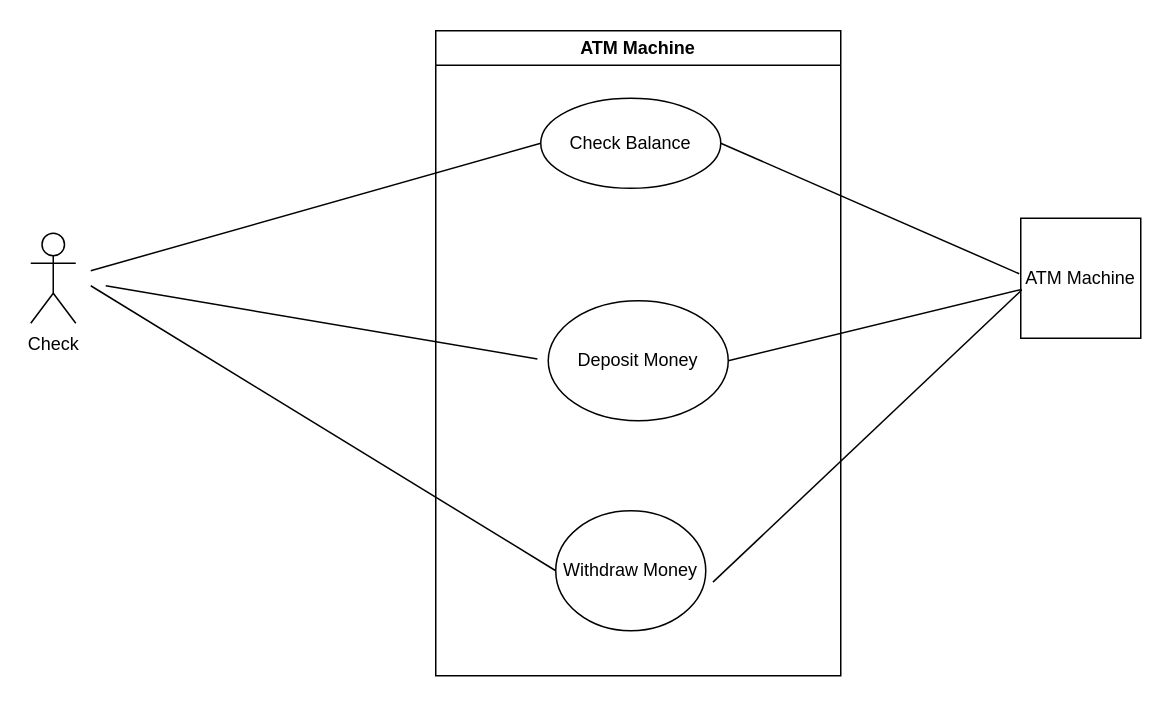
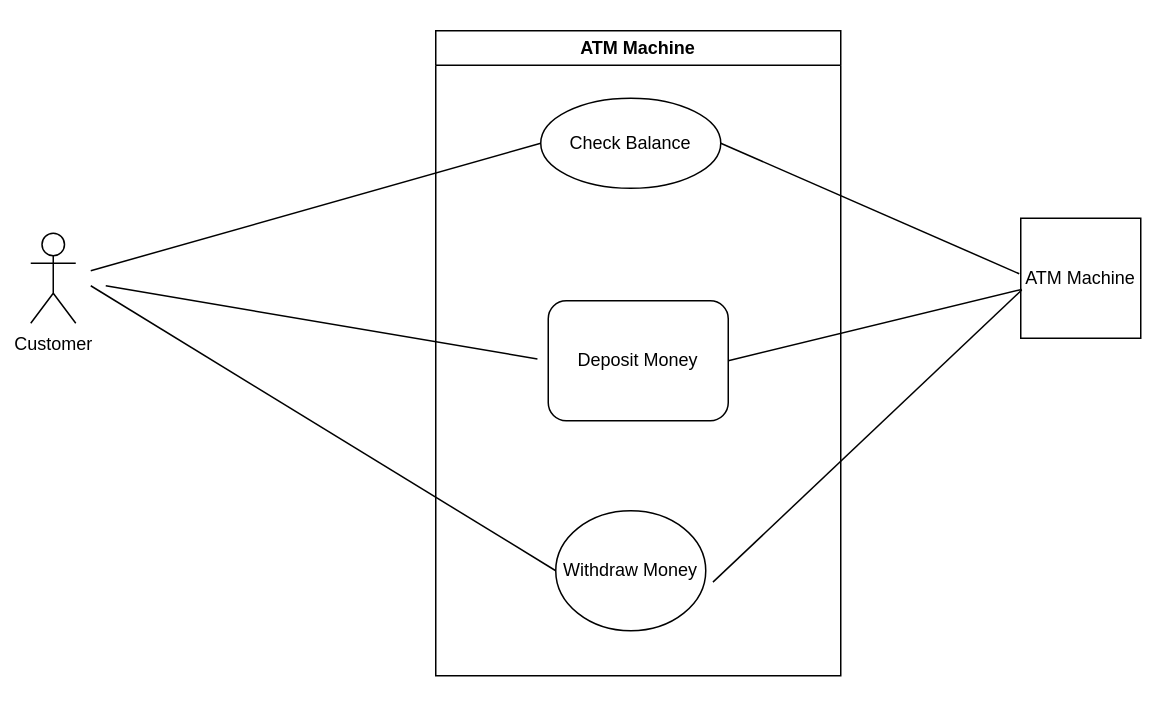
- <mxCell id="6" value="Check" style="shape=umlActor;verticalLabelPosition=bottom;verticalAlign=top;html=1;outlineConnect=0;" vertex="1" parent="1"><mxGeometry x="20" y="155" width="30" height="60" as="geometry" /></mxCell>
+ <mxCell id="6" value="Customer" style="shape=umlActor;verticalLabelPosition=bottom;verticalAlign=top;html=1;outlineConnect=0;" vertex="1" parent="1"><mxGeometry x="20" y="155" width="30" height="60" as="geometry" /></mxCell>
- <mxCell id="5" value="Deposit Money" style="ellipse;whiteSpace=wrap;html=1;" vertex="1" parent="2"><mxGeometry x="75" y="180" width="120" height="80" as="geometry" /></mxCell>
+ <mxCell id="5" value="Deposit Money" style="whiteSpace=wrap;html=1;rounded=1;" vertex="1" parent="2"><mxGeometry x="75" y="180" width="120" height="80" as="geometry" /></mxCell>
